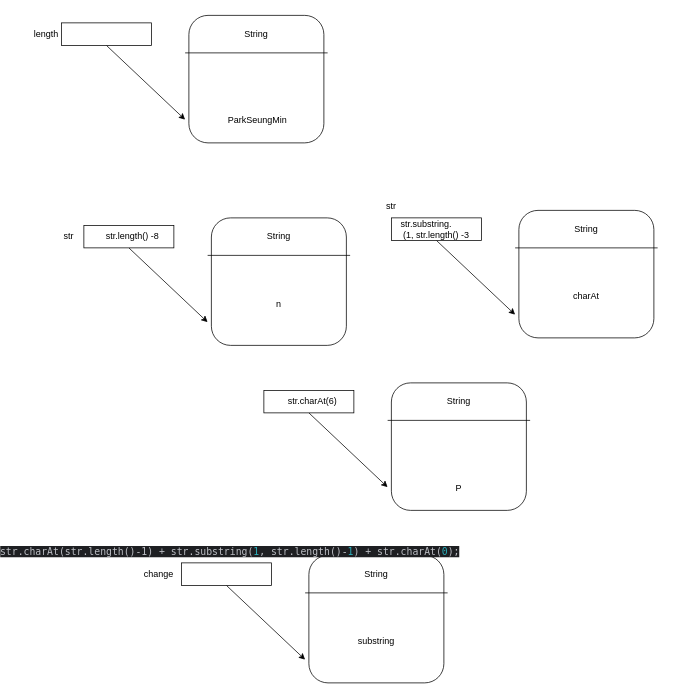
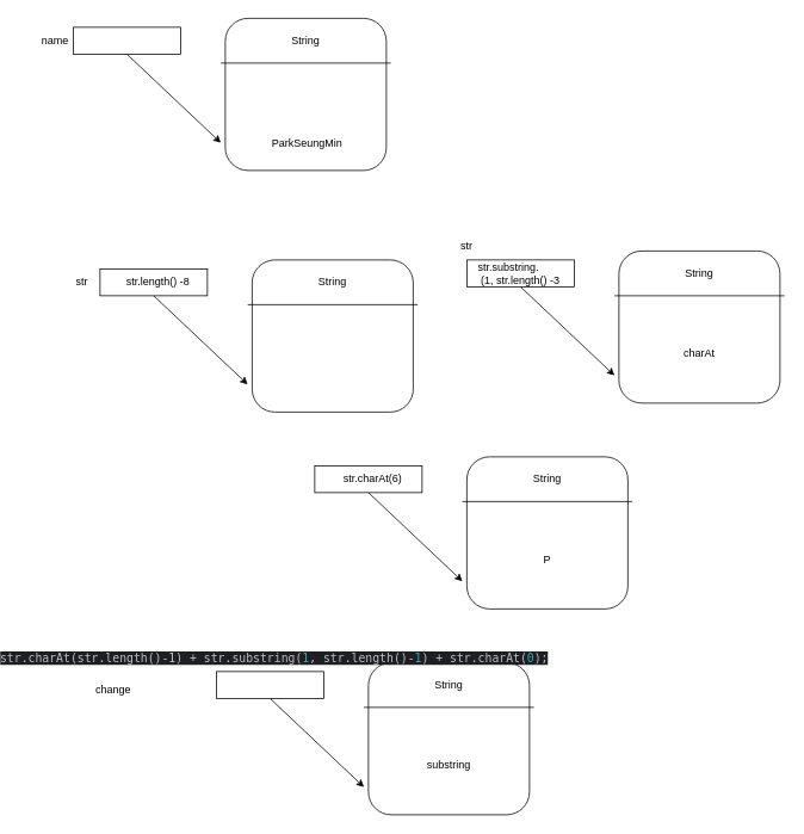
- <mxCell id="7" value="length" style="text;strokeColor=none;align=center;fillColor=none;html=1;verticalAlign=middle;whiteSpace=wrap;rounded=0;" vertex="1" parent="1"><mxGeometry x="20" y="30" width="60" height="30" as="geometry" /></mxCell>
+ <mxCell id="7" value="name" style="text;strokeColor=none;align=center;fillColor=none;html=1;verticalAlign=middle;whiteSpace=wrap;rounded=0;" vertex="1" parent="1"><mxGeometry x="20" y="30" width="60" height="30" as="geometry" /></mxCell>
- <mxCell id="12" value="n" style="text;html=1;strokeColor=none;fillColor=none;align=center;verticalAlign=middle;whiteSpace=wrap;rounded=0;" vertex="1" parent="1"><mxGeometry x="330" y="390" width="60" height="30" as="geometry" /></mxCell>
- <mxCell id="28" value="P" style="text;html=1;strokeColor=none;fillColor=none;align=center;verticalAlign=middle;whiteSpace=wrap;rounded=0;" vertex="1" parent="1"><mxGeometry x="570" y="635" width="60" height="30" as="geometry" /></mxCell>
+ <mxCell id="28" value="P" style="text;html=1;strokeColor=none;fillColor=none;align=center;verticalAlign=middle;whiteSpace=wrap;rounded=0;" vertex="1" parent="1"><mxGeometry x="570" y="610" width="60" height="30" as="geometry" /></mxCell>
- <mxCell id="37" value="change" style="text;strokeColor=none;align=center;fillColor=none;html=1;verticalAlign=middle;whiteSpace=wrap;rounded=0;" vertex="1" parent="1"><mxGeometry x="170" y="750" width="60" height="30" as="geometry" /></mxCell>
+ <mxCell id="37" value="change" style="text;strokeColor=none;align=center;fillColor=none;html=1;verticalAlign=middle;whiteSpace=wrap;rounded=0;" vertex="1" parent="1"><mxGeometry x="85" y="755" width="60" height="30" as="geometry" /></mxCell>
